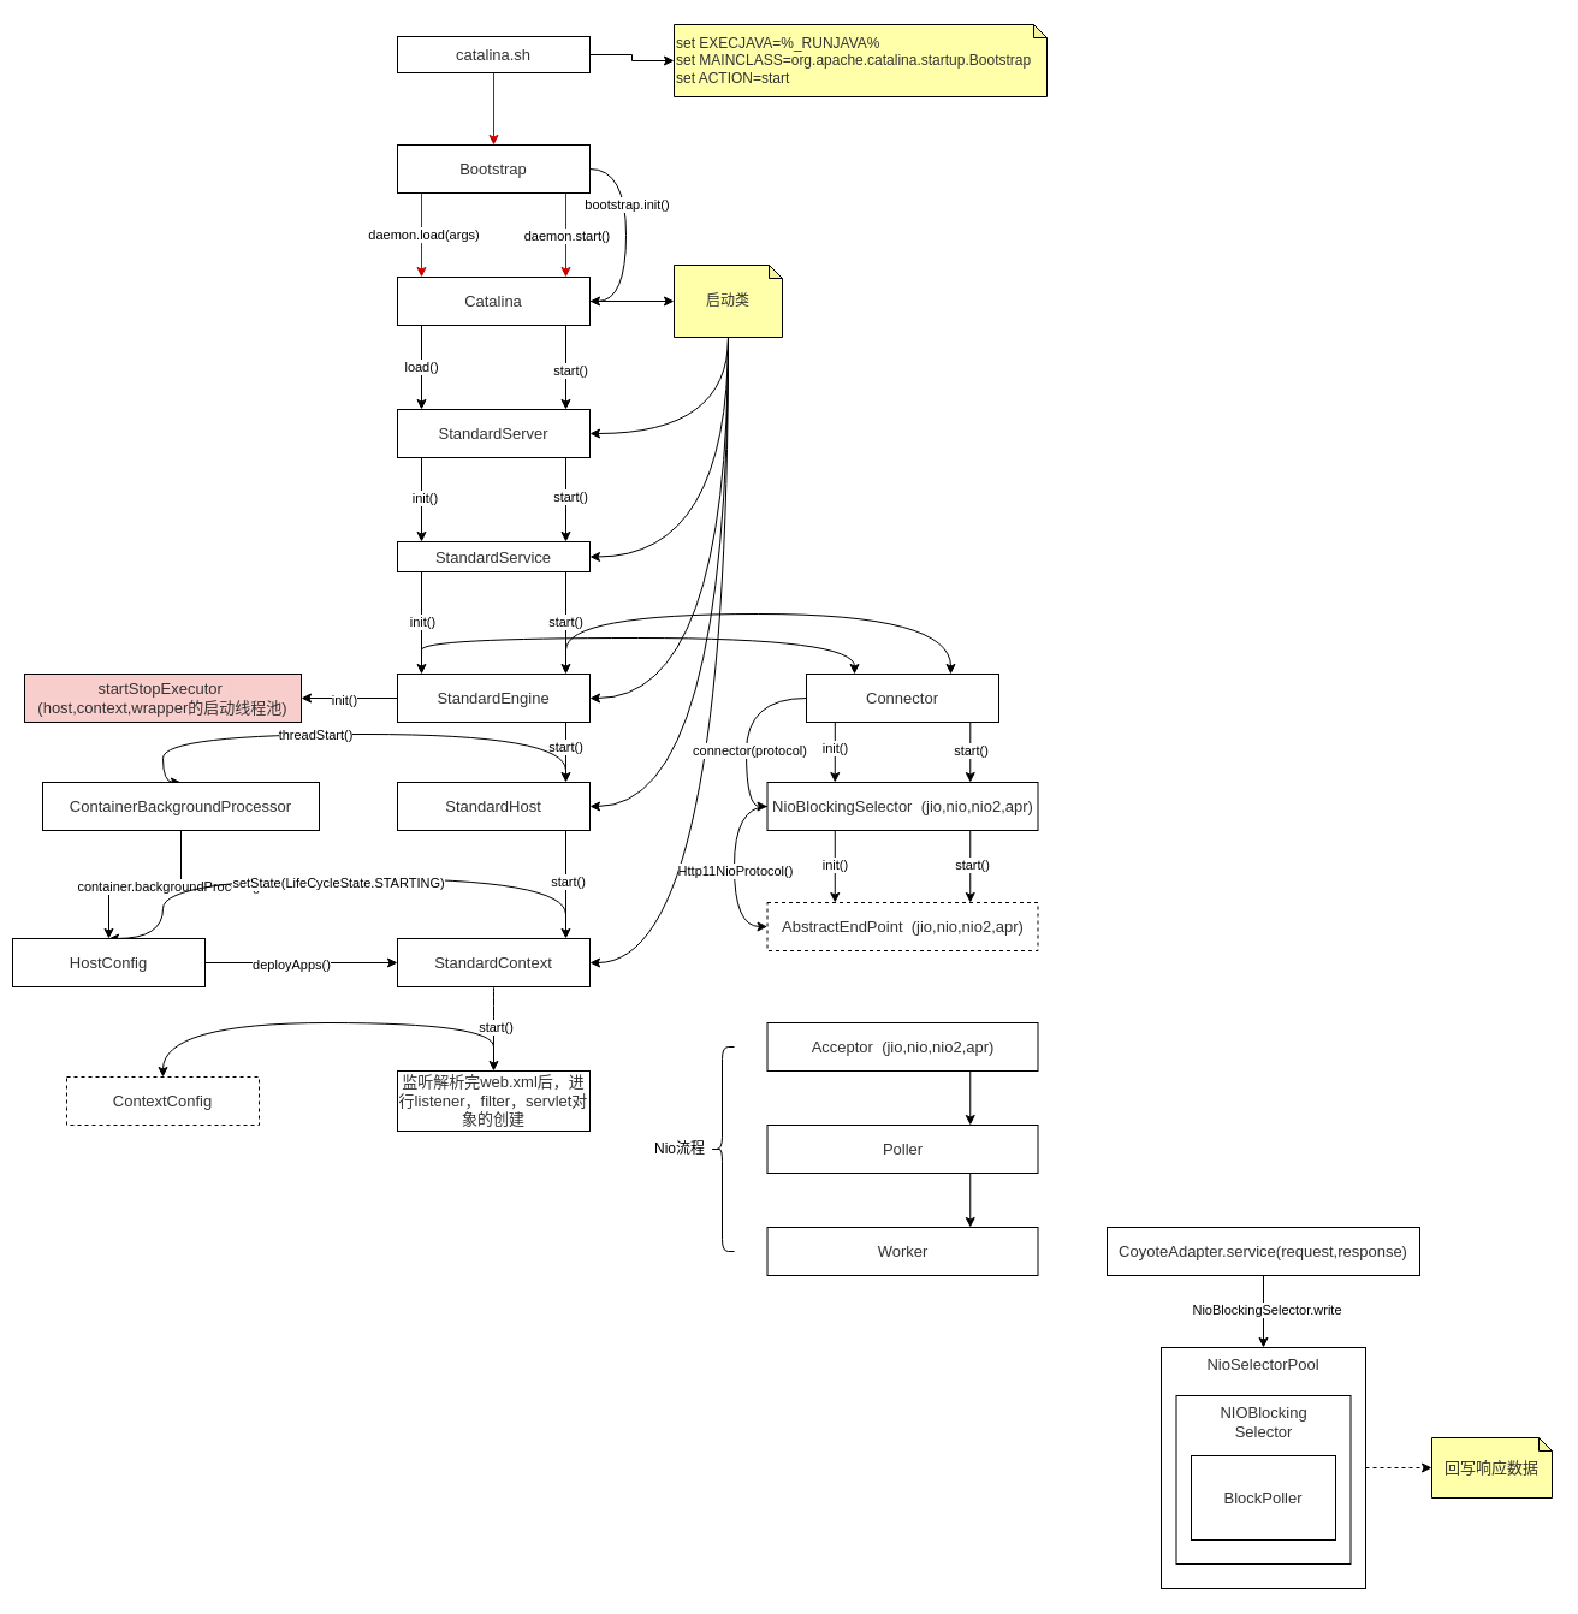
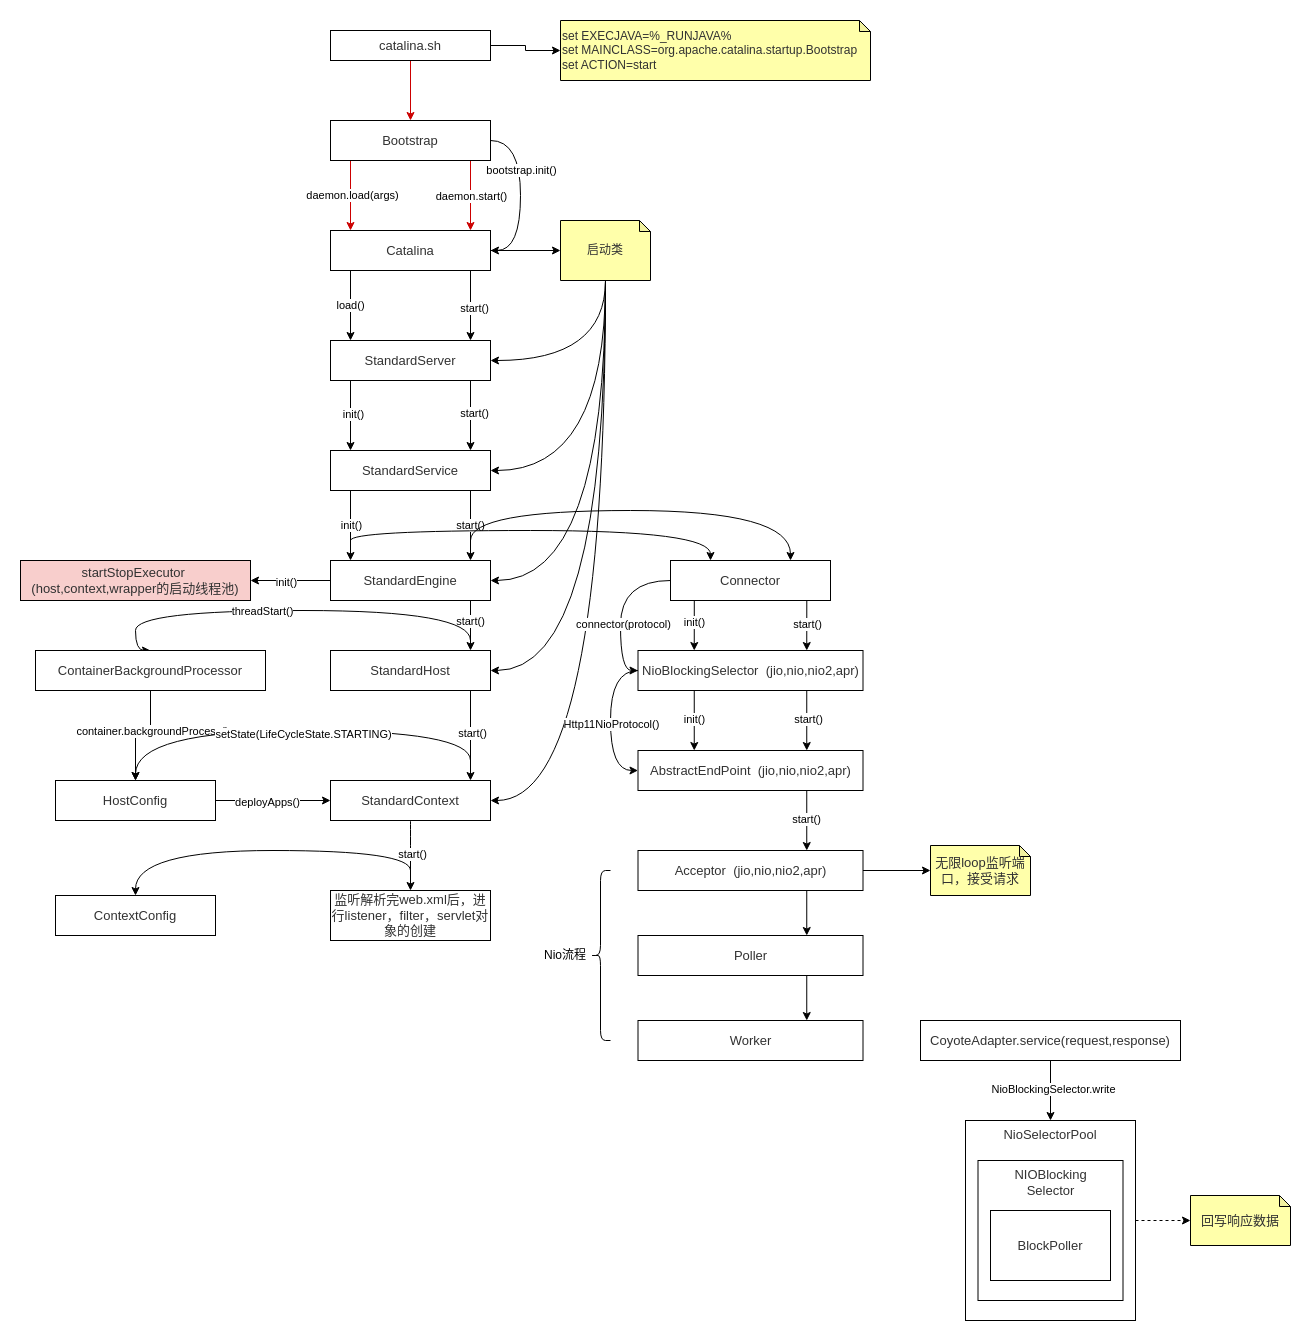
- <mxCell id="35" value="&lt;span style=&quot;color: rgb(50 , 50 , 50) ; font-size: 13px ; background-color: rgba(255 , 255 , 255 , 0.01)&quot;&gt;StandardService&lt;/span&gt;" style="rounded=0;whiteSpace=wrap;html=1;" vertex="1" parent="1"><mxGeometry x="330" y="450" width="160" height="25" as="geometry" /></mxCell>
+ <mxCell id="35" value="&lt;span style=&quot;color: rgb(50 , 50 , 50) ; font-size: 13px ; background-color: rgba(255 , 255 , 255 , 0.01)&quot;&gt;StandardService&lt;/span&gt;" style="rounded=0;whiteSpace=wrap;html=1;" vertex="1" parent="1"><mxGeometry x="330" y="450" width="160" height="40" as="geometry" /></mxCell>
- <mxCell id="77" value="&lt;span style=&quot;color: rgb(50 , 50 , 50) ; font-size: 13px ; background-color: rgba(255 , 255 , 255 , 0.01)&quot;&gt;AbstractEndPoint&amp;nbsp; (jio,nio,nio2,apr)&lt;/span&gt;" style="rounded=0;whiteSpace=wrap;html=1;dashed=1;" vertex="1" parent="1"><mxGeometry x="637.5" y="750" width="225" height="40" as="geometry" /></mxCell>
+ <mxCell id="77" value="&lt;span style=&quot;color: rgb(50 , 50 , 50) ; font-size: 13px ; background-color: rgba(255 , 255 , 255 , 0.01)&quot;&gt;AbstractEndPoint&amp;nbsp; (jio,nio,nio2,apr)&lt;/span&gt;" style="rounded=0;whiteSpace=wrap;html=1;" vertex="1" parent="1"><mxGeometry x="637.5" y="750" width="225" height="40" as="geometry" /></mxCell>
- <mxCell id="65" value="&lt;span style=&quot;color: rgb(50 , 50 , 50) ; font-size: 13px ; background-color: rgba(255 , 255 , 255 , 0.01)&quot;&gt;HostConfig&lt;/span&gt;" style="rounded=0;whiteSpace=wrap;html=1;" vertex="1" parent="1"><mxGeometry x="10" y="780" width="160" height="40" as="geometry" /></mxCell>
+ <mxCell id="65" value="&lt;span style=&quot;color: rgb(50 , 50 , 50) ; font-size: 13px ; background-color: rgba(255 , 255 , 255 , 0.01)&quot;&gt;HostConfig&lt;/span&gt;" style="rounded=0;whiteSpace=wrap;html=1;" vertex="1" parent="1"><mxGeometry x="55" y="780" width="160" height="40" as="geometry" /></mxCell>
+ <mxCell id="75" style="edgeStyle=orthogonalEdgeStyle;rounded=0;orthogonalLoop=1;jettySize=auto;html=1;exitX=0.75;exitY=1;exitDx=0;exitDy=0;entryX=0.75;entryY=0;entryDx=0;entryDy=0;strokeColor=#000000;fontColor=#000000;" edge="1" parent="1" source="77" target="80"><mxGeometry relative="1" as="geometry" /></mxCell>
+ <mxCell id="76" value="start()" style="edgeLabel;html=1;align=center;verticalAlign=middle;resizable=0;points=[];fontColor=#000000;" vertex="1" connectable="0" parent="75"><mxGeometry x="-0.067" y="-1" relative="1" as="geometry"><mxPoint as="offset" /></mxGeometry></mxCell>
+ <mxCell id="79" style="edgeStyle=orthogonalEdgeStyle;rounded=0;orthogonalLoop=1;jettySize=auto;html=1;exitX=1;exitY=0.5;exitDx=0;exitDy=0;entryX=0;entryY=0.5;entryDx=0;entryDy=0;entryPerimeter=0;strokeColor=#000000;fontColor=#000000;" edge="1" parent="1" source="80" target="86"><mxGeometry relative="1" as="geometry" /></mxCell>
+ <mxCell id="86" value="&lt;span style=&quot;color: rgb(50 , 50 , 50) ; font-size: 13px ; background-color: rgba(255 , 255 , 255 , 0.01)&quot;&gt;无限loop监听端口，接受请求&lt;/span&gt;" style="shape=note;whiteSpace=wrap;html=1;backgroundOutline=1;darkOpacity=0.05;rounded=0;size=11;fillColor=#FFFFAA;align=center;" vertex="1" parent="1"><mxGeometry x="930" y="845" width="100" height="50" as="geometry" /></mxCell>
- <mxCell id="67" value="&lt;span style=&quot;color: rgb(50 , 50 , 50) ; font-size: 13px ; background-color: rgba(255 , 255 , 255 , 0.01)&quot;&gt;ContextConfig&lt;/span&gt;" style="rounded=0;whiteSpace=wrap;html=1;dashed=1;" vertex="1" parent="1"><mxGeometry x="55" y="895" width="160" height="40" as="geometry" /></mxCell>
+ <mxCell id="67" value="&lt;span style=&quot;color: rgb(50 , 50 , 50) ; font-size: 13px ; background-color: rgba(255 , 255 , 255 , 0.01)&quot;&gt;ContextConfig&lt;/span&gt;" style="rounded=0;whiteSpace=wrap;html=1;" vertex="1" parent="1"><mxGeometry x="55" y="895" width="160" height="40" as="geometry" /></mxCell>
